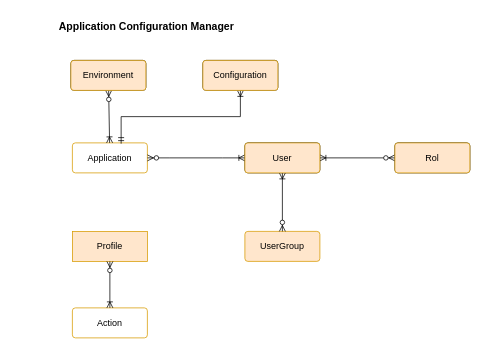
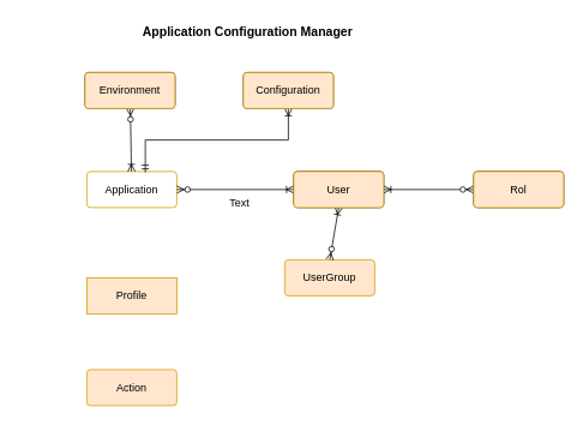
- <mxCell id="21" value="&lt;font style=&quot;font-size: 14px;&quot;&gt;&lt;b&gt;Application Configuration Manager&lt;/b&gt;&lt;/font&gt;" style="text;html=1;strokeColor=none;fillColor=none;align=center;verticalAlign=middle;whiteSpace=wrap;rounded=0;" vertex="1" parent="1"><mxGeometry x="20" y="20" width="350" height="30" as="geometry" /></mxCell>
+ <mxCell id="21" value="&lt;font style=&quot;font-size: 14px;&quot;&gt;&lt;b&gt;Application Configuration Manager&lt;/b&gt;&lt;/font&gt;" style="text;html=1;strokeColor=none;fillColor=none;align=center;verticalAlign=middle;whiteSpace=wrap;rounded=0;" vertex="1" parent="1"><mxGeometry x="100" y="20" width="350" height="30" as="geometry" /></mxCell>
+ <mxCell id="20" value="Text" style="text;html=1;strokeColor=none;fillColor=none;align=center;verticalAlign=middle;whiteSpace=wrap;rounded=0;" vertex="1" parent="1"><mxGeometry x="236" y="210" width="60" height="30" as="geometry" /></mxCell>
- <mxCell id="8" value="UserGroup" style="rounded=1;arcSize=10;whiteSpace=wrap;html=1;align=center;fillColor=#ffe6cc;strokeColor=#d79b00;" parent="1" vertex="1"><mxGeometry x="326" y="308" width="100" height="40" as="geometry" /></mxCell>
+ <mxCell id="8" value="UserGroup" style="rounded=1;arcSize=10;whiteSpace=wrap;html=1;align=center;fillColor=#ffe6cc;strokeColor=#d79b00;" parent="1" vertex="1"><mxGeometry x="316" y="288" width="100" height="40" as="geometry" /></mxCell>
- <mxCell id="19" value="" style="fontSize=12;html=1;endArrow=ERoneToMany;startArrow=ERzeroToMany;rounded=0;exitX=0.5;exitY=1;exitDx=0;exitDy=0;" parent="1" source="7" target="18" edge="1"><mxGeometry width="100" height="100" relative="1" as="geometry"><mxPoint x="226" y="430" as="sourcePoint" /><mxPoint x="356" y="430" as="targetPoint" /></mxGeometry></mxCell>
- <mxCell id="18" value="Action" style="rounded=1;arcSize=10;whiteSpace=wrap;html=1;align=center;fillColor=#ffffff;strokeColor=#d79b00;" parent="1" vertex="1"><mxGeometry x="96" y="410" width="100" height="40" as="geometry" /></mxCell>
+ <mxCell id="18" value="Action" style="rounded=1;arcSize=10;whiteSpace=wrap;html=1;align=center;fillColor=#ffe6cc;strokeColor=#d79b00;" parent="1" vertex="1"><mxGeometry x="96" y="410" width="100" height="40" as="geometry" /></mxCell>
